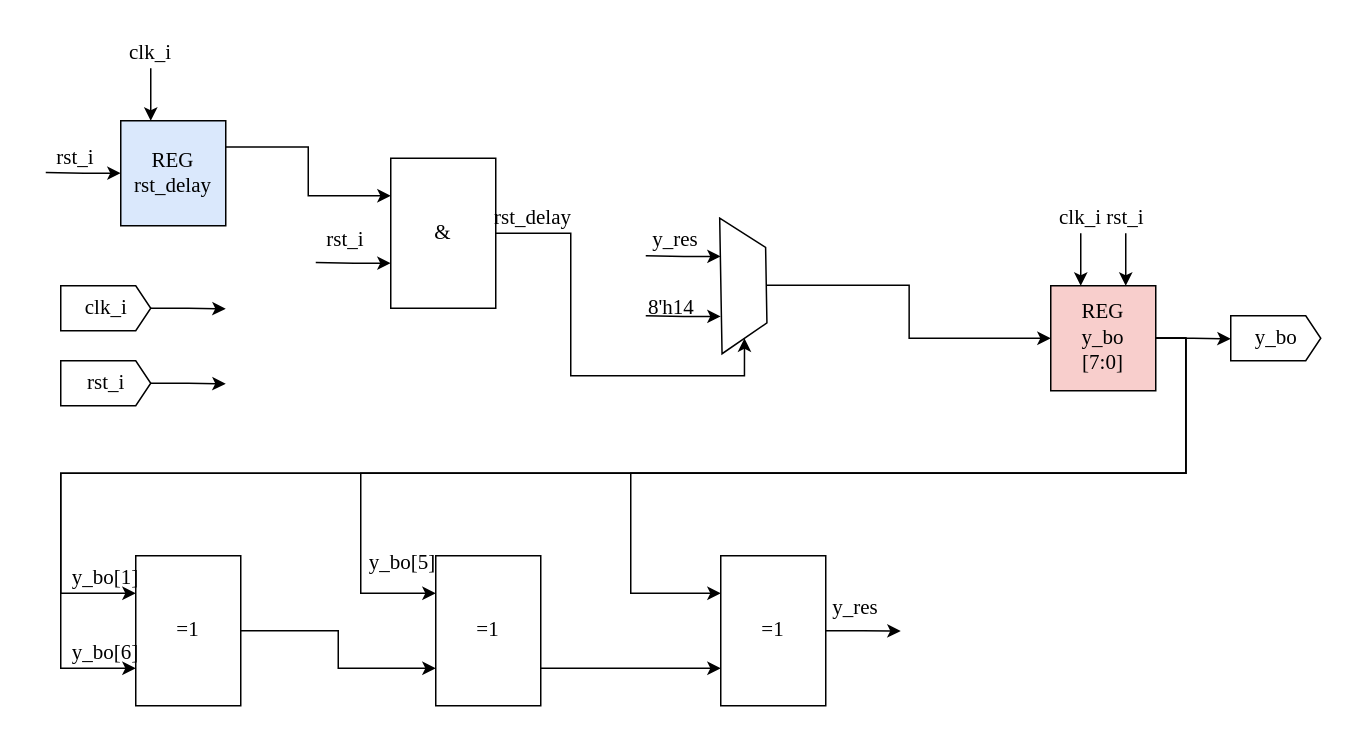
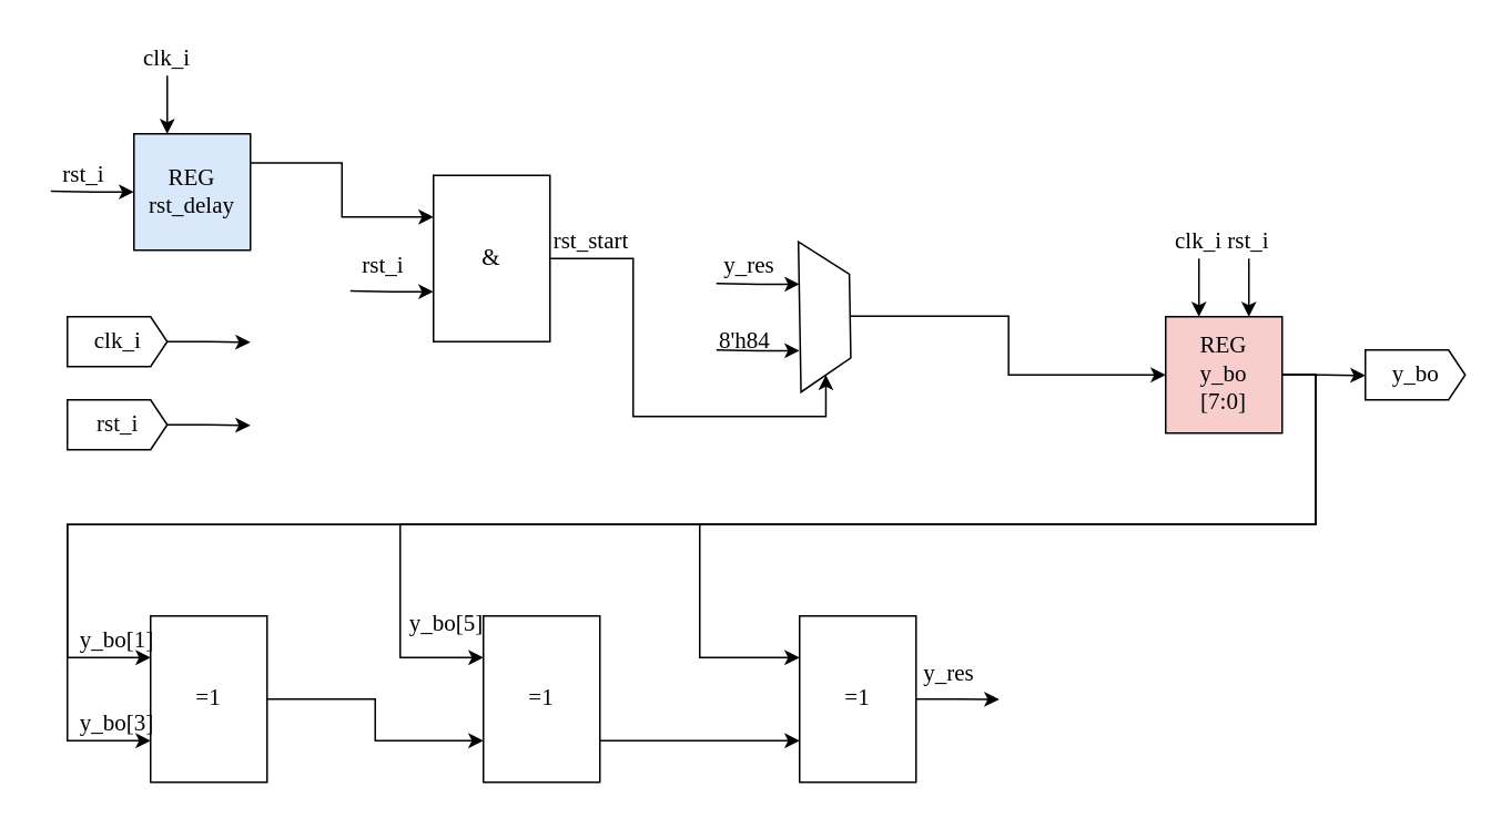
- <mxCell id="14" value="rst_delay" style="text;html=1;align=center;verticalAlign=middle;whiteSpace=wrap;rounded=0;fontFamily=Times New Roman;fontSize=14;" vertex="1" parent="1"><mxGeometry x="325" y="130" width="60" height="30" as="geometry" /></mxCell>
+ <mxCell id="14" value="rst_start" style="text;html=1;align=center;verticalAlign=middle;whiteSpace=wrap;rounded=0;fontFamily=Times New Roman;fontSize=14;" vertex="1" parent="1"><mxGeometry x="325" y="130" width="60" height="30" as="geometry" /></mxCell>
- <mxCell id="32" value="8'h14" style="text;whiteSpace=wrap;fontFamily=Times New Roman;fontSize=14;" vertex="1" parent="1"><mxGeometry x="430" y="190" width="60" height="40" as="geometry" /></mxCell>
+ <mxCell id="32" value="8'h84" style="text;whiteSpace=wrap;fontFamily=Times New Roman;fontSize=14;" vertex="1" parent="1"><mxGeometry x="430" y="190" width="60" height="40" as="geometry" /></mxCell>
- <mxCell id="37" value="y_bo[6]" style="text;html=1;align=center;verticalAlign=middle;whiteSpace=wrap;rounded=0;fontFamily=Times New Roman;fontSize=14;" vertex="1" parent="1"><mxGeometry x="40" y="420" width="60" height="30" as="geometry" /></mxCell>
+ <mxCell id="37" value="y_bo[3]" style="text;html=1;align=center;verticalAlign=middle;whiteSpace=wrap;rounded=0;fontFamily=Times New Roman;fontSize=14;" vertex="1" parent="1"><mxGeometry x="40" y="420" width="60" height="30" as="geometry" /></mxCell>
